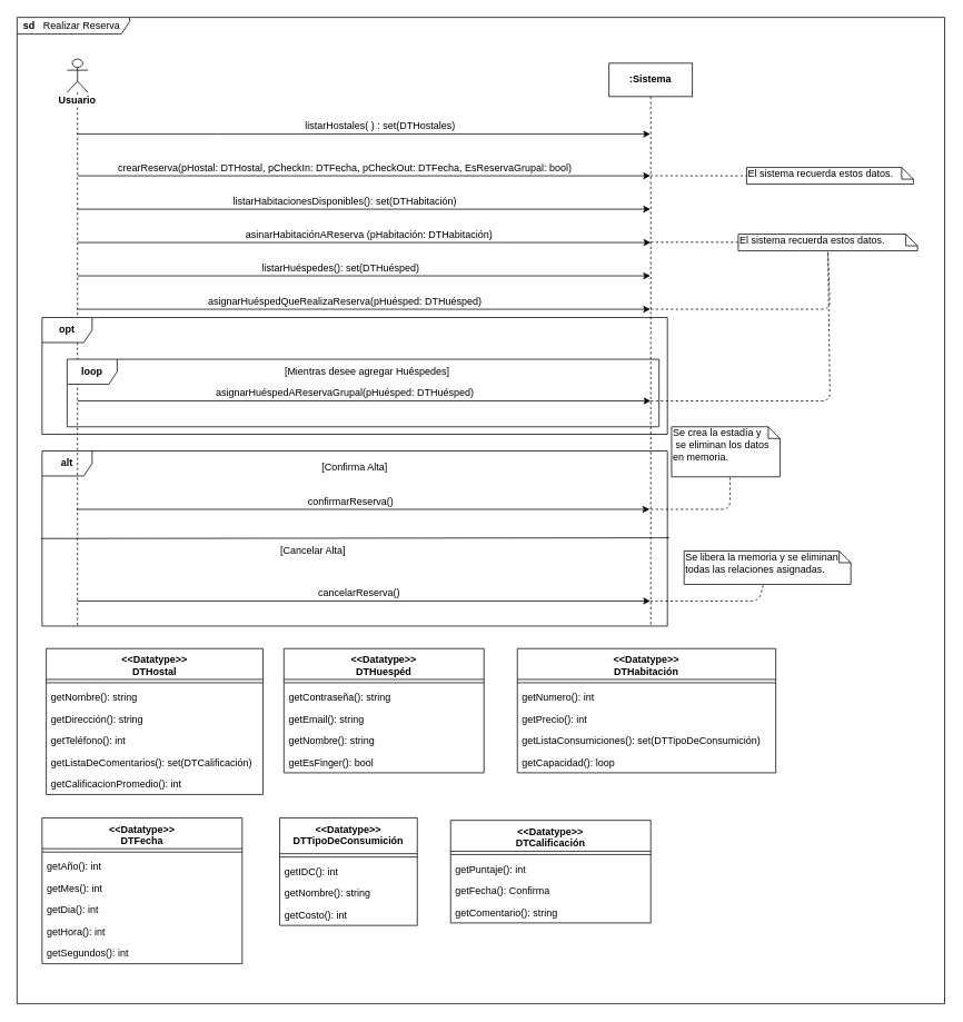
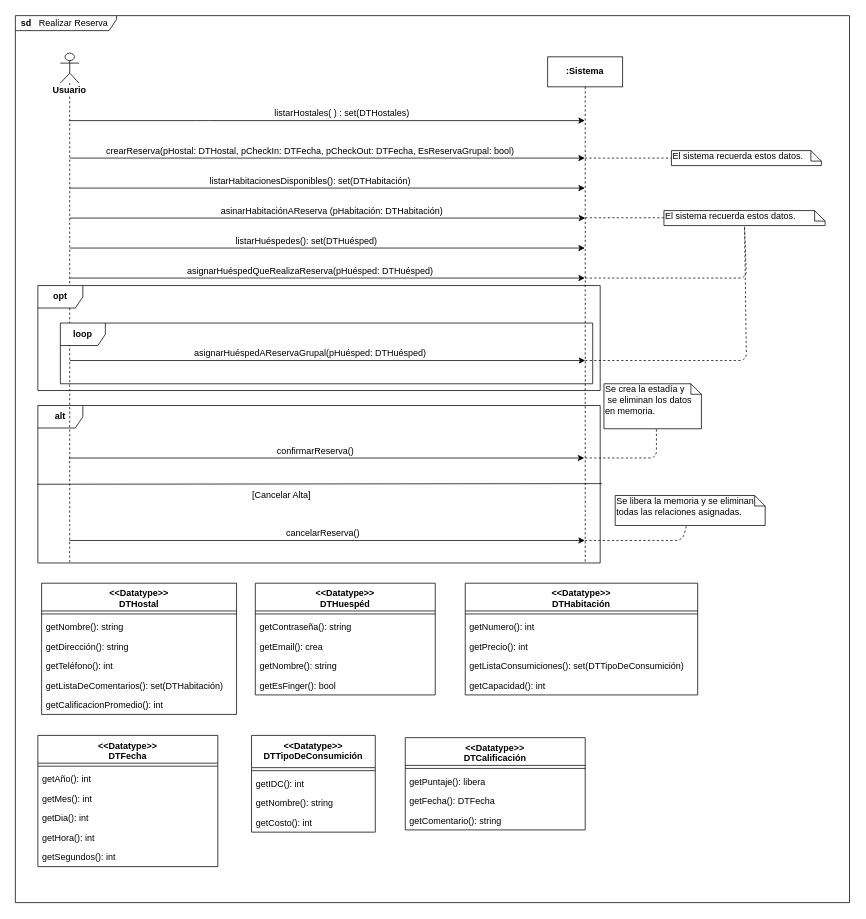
- <mxCell id="60" value="[Mientras desee agregar Huéspedes]" style="text;html=1;strokeColor=none;fillColor=none;align=center;verticalAlign=middle;whiteSpace=wrap;rounded=0;" parent="1" vertex="1"><mxGeometry x="280" y="435" width="320" height="20" as="geometry" /></mxCell>
- <mxCell id="61" value="[Confirma Alta]" style="text;html=1;strokeColor=none;fillColor=none;align=center;verticalAlign=middle;whiteSpace=wrap;rounded=0;" parent="1" vertex="1"><mxGeometry x="360" y="550" width="130" height="20" as="geometry" /></mxCell>
- <mxCell id="36" value="getEmail(): string" style="text;strokeColor=none;fillColor=none;align=left;verticalAlign=top;spacingLeft=4;spacingRight=4;overflow=hidden;rotatable=0;points=[[0,0.5],[1,0.5]];portConstraint=eastwest;" parent="33" vertex="1"><mxGeometry y="71" width="240" height="26" as="geometry" /></mxCell>
+ <mxCell id="36" value="getEmail(): crea" style="text;strokeColor=none;fillColor=none;align=left;verticalAlign=top;spacingLeft=4;spacingRight=4;overflow=hidden;rotatable=0;points=[[0,0.5],[1,0.5]];portConstraint=eastwest;" parent="33" vertex="1"><mxGeometry y="71" width="240" height="26" as="geometry" /></mxCell>
- <mxCell id="24" value="getListaDeComentarios(): set(DTCalificación)" style="text;strokeColor=none;fillColor=none;align=left;verticalAlign=top;spacingLeft=4;spacingRight=4;overflow=hidden;rotatable=0;points=[[0,0.5],[1,0.5]];portConstraint=eastwest;" parent="19" vertex="1"><mxGeometry y="123" width="260" height="26" as="geometry" /></mxCell>
+ <mxCell id="24" value="getListaDeComentarios(): set(DTHabitación)" style="text;strokeColor=none;fillColor=none;align=left;verticalAlign=top;spacingLeft=4;spacingRight=4;overflow=hidden;rotatable=0;points=[[0,0.5],[1,0.5]];portConstraint=eastwest;" parent="19" vertex="1"><mxGeometry y="123" width="260" height="26" as="geometry" /></mxCell>
- <mxCell id="44" value="getCapacidad(): loop" style="text;strokeColor=none;fillColor=none;align=left;verticalAlign=top;spacingLeft=4;spacingRight=4;overflow=hidden;rotatable=0;points=[[0,0.5],[1,0.5]];portConstraint=eastwest;" parent="39" vertex="1"><mxGeometry y="123" width="310" height="26" as="geometry" /></mxCell>
+ <mxCell id="44" value="getCapacidad(): int" style="text;strokeColor=none;fillColor=none;align=left;verticalAlign=top;spacingLeft=4;spacingRight=4;overflow=hidden;rotatable=0;points=[[0,0.5],[1,0.5]];portConstraint=eastwest;" parent="39" vertex="1"><mxGeometry y="123" width="310" height="26" as="geometry" /></mxCell>
- <mxCell id="47" value="getPuntaje(): int" style="text;strokeColor=none;fillColor=none;align=left;verticalAlign=top;spacingLeft=4;spacingRight=4;overflow=hidden;rotatable=0;points=[[0,0.5],[1,0.5]];portConstraint=eastwest;" parent="45" vertex="1"><mxGeometry y="45" width="240" height="26" as="geometry" /></mxCell>
+ <mxCell id="47" value="getPuntaje(): libera" style="text;strokeColor=none;fillColor=none;align=left;verticalAlign=top;spacingLeft=4;spacingRight=4;overflow=hidden;rotatable=0;points=[[0,0.5],[1,0.5]];portConstraint=eastwest;" parent="45" vertex="1"><mxGeometry y="45" width="240" height="26" as="geometry" /></mxCell>
- <mxCell id="48" value="getFecha(): Confirma" style="text;strokeColor=none;fillColor=none;align=left;verticalAlign=top;spacingLeft=4;spacingRight=4;overflow=hidden;rotatable=0;points=[[0,0.5],[1,0.5]];portConstraint=eastwest;" parent="45" vertex="1"><mxGeometry y="71" width="240" height="26" as="geometry" /></mxCell>
+ <mxCell id="48" value="getFecha(): DTFecha" style="text;strokeColor=none;fillColor=none;align=left;verticalAlign=top;spacingLeft=4;spacingRight=4;overflow=hidden;rotatable=0;points=[[0,0.5],[1,0.5]];portConstraint=eastwest;" parent="45" vertex="1"><mxGeometry y="71" width="240" height="26" as="geometry" /></mxCell>
